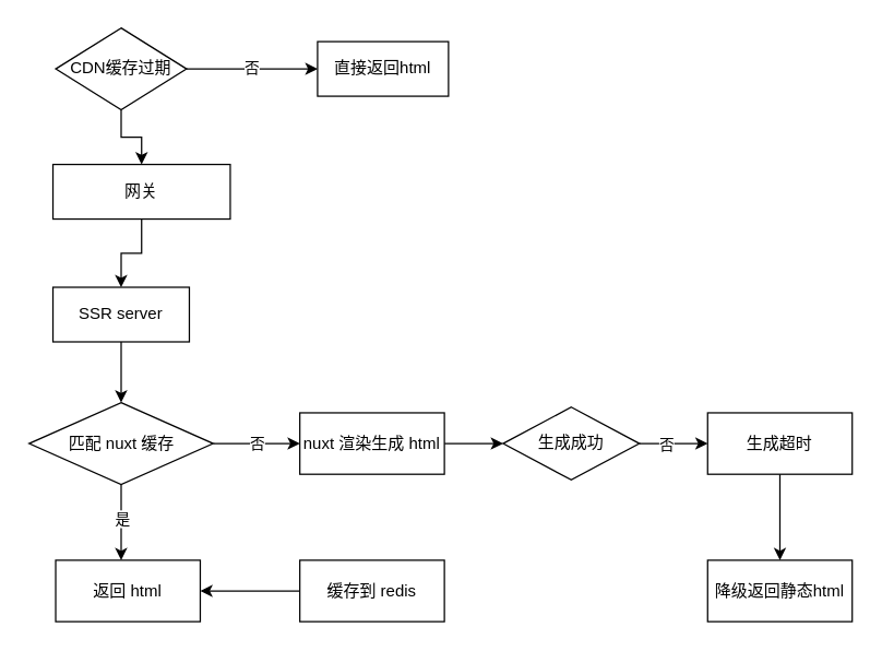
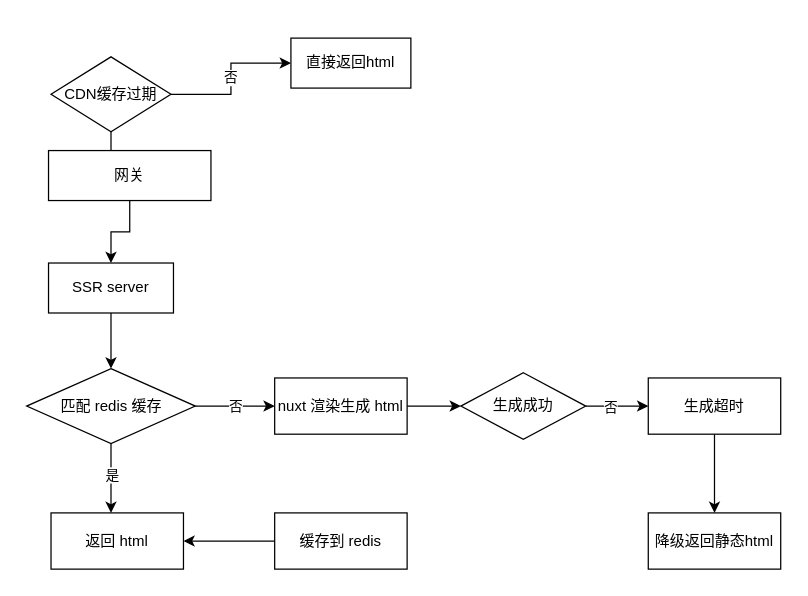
- <mxCell id="4" value="CDN缓存过期" style="rhombus;whiteSpace=wrap;html=1;rounded=0;" vertex="1" parent="1"><mxGeometry x="40" y="20" width="96" height="60" as="geometry" /></mxCell>
+ <mxCell id="4" value="CDN缓存过期" style="rhombus;whiteSpace=wrap;html=1;rounded=0;" vertex="1" parent="1"><mxGeometry x="40" y="45" width="96" height="60" as="geometry" /></mxCell>
- <mxCell id="13" value="匹配 nuxt 缓存" style="rhombus;whiteSpace=wrap;html=1;rounded=0;" vertex="1" parent="1"><mxGeometry x="20.5" y="294.5" width="135" height="60" as="geometry" /></mxCell>
+ <mxCell id="13" value="匹配 redis 缓存" style="rhombus;whiteSpace=wrap;html=1;rounded=0;" vertex="1" parent="1"><mxGeometry x="20.5" y="294.5" width="135" height="60" as="geometry" /></mxCell>
